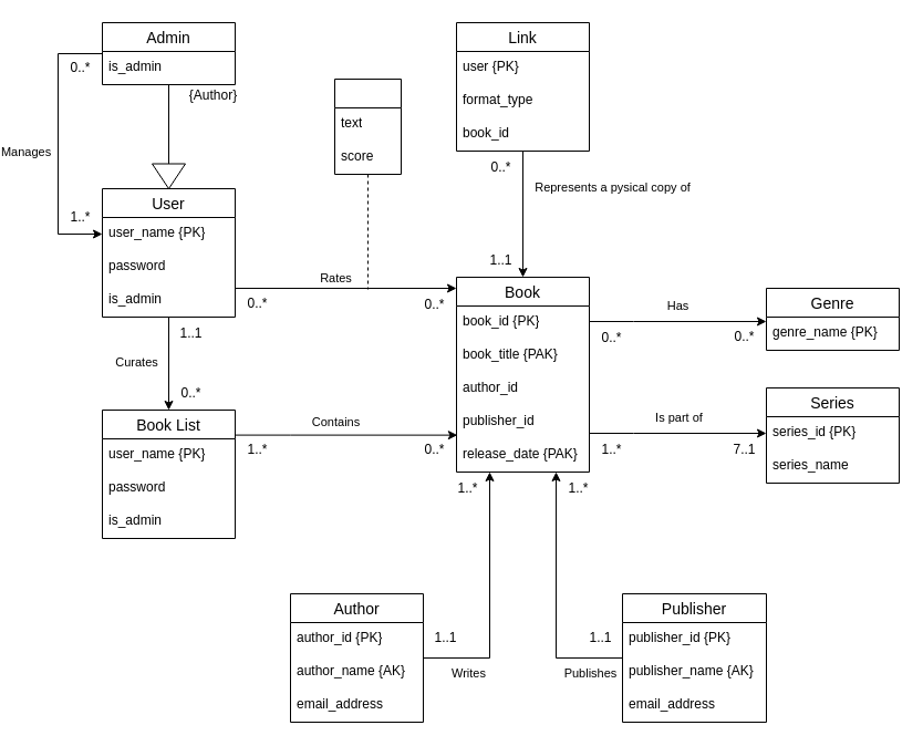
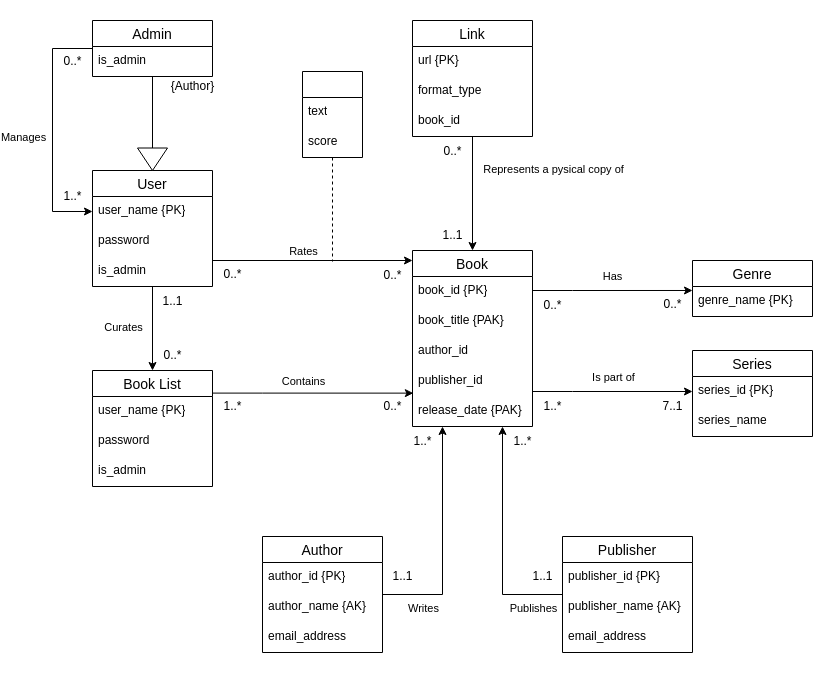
- <mxCell id="19" value="user {PK}" style="text;strokeColor=none;fillColor=none;spacingLeft=4;spacingRight=4;overflow=hidden;rotatable=0;points=[[0,0.5],[1,0.5]];portConstraint=eastwest;fontSize=12;whiteSpace=wrap;html=1;" vertex="1" parent="18"><mxGeometry y="26" width="120" height="30" as="geometry" /></mxCell>
+ <mxCell id="19" value="url {PK}" style="text;strokeColor=none;fillColor=none;spacingLeft=4;spacingRight=4;overflow=hidden;rotatable=0;points=[[0,0.5],[1,0.5]];portConstraint=eastwest;fontSize=12;whiteSpace=wrap;html=1;" vertex="1" parent="18"><mxGeometry y="26" width="120" height="30" as="geometry" /></mxCell>
